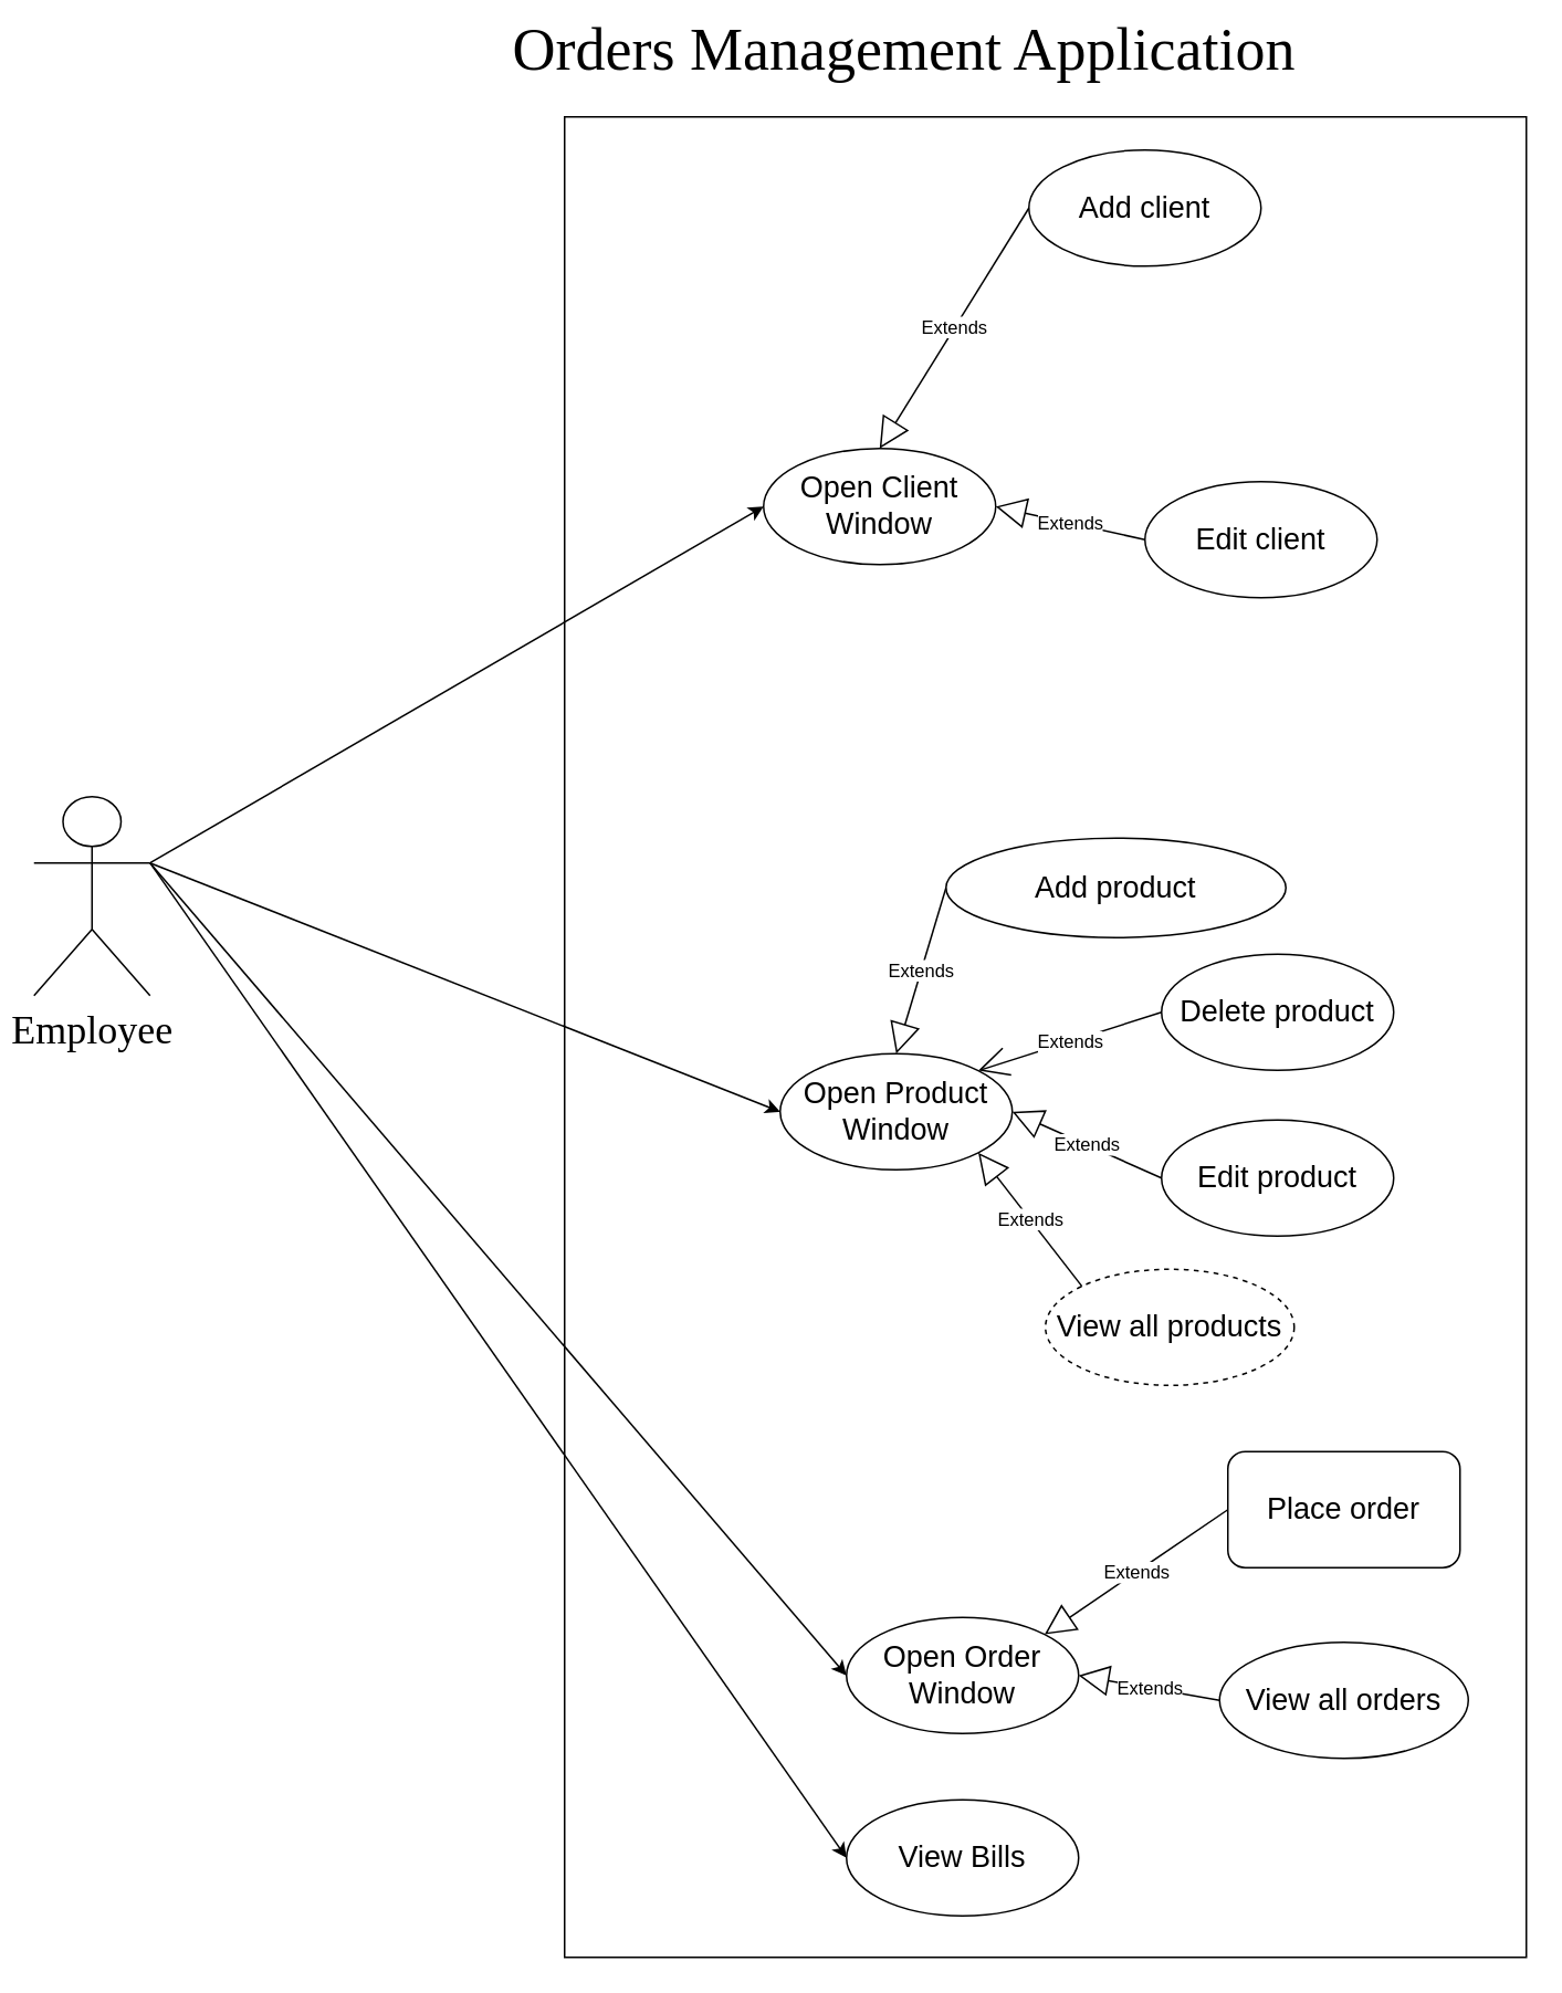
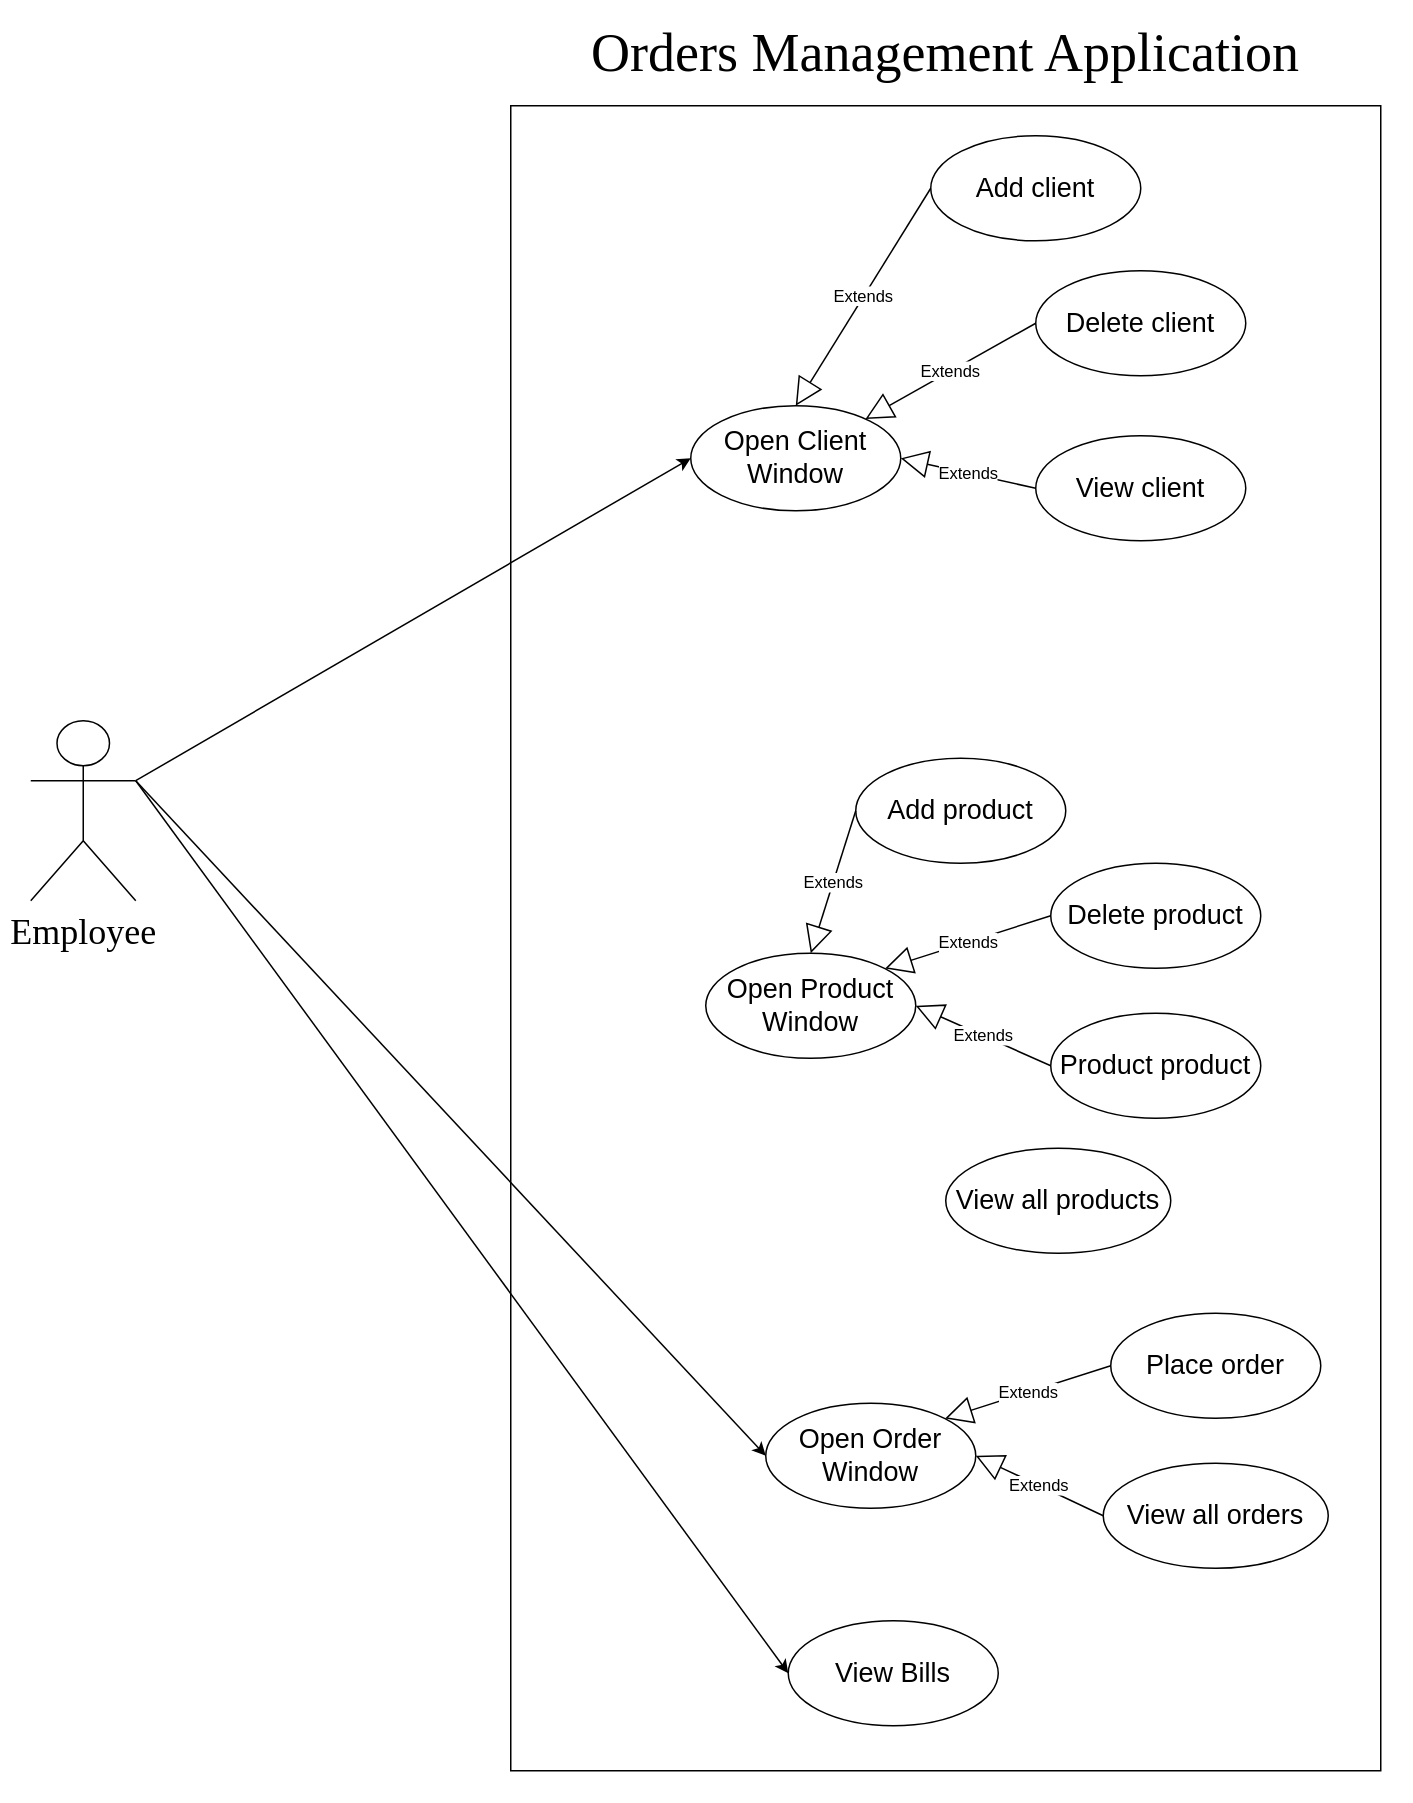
- <mxCell id="30" value="&lt;font style=&quot;font-size: 36px;&quot; face=&quot;Times New Roman&quot;&gt;Orders Management Application&lt;/font&gt;" style="text;html=1;align=center;verticalAlign=middle;whiteSpace=wrap;rounded=0;" vertex="1" parent="1"><mxGeometry x="280" y="15" width="530" height="30" as="geometry" /></mxCell>
+ <mxCell id="30" value="&lt;font style=&quot;font-size: 36px;&quot; face=&quot;Times New Roman&quot;&gt;Orders Management Application&lt;/font&gt;" style="text;html=1;align=center;verticalAlign=middle;whiteSpace=wrap;rounded=0;" vertex="1" parent="1"><mxGeometry x="365" y="20" width="530" height="30" as="geometry" /></mxCell>
+ <mxCell id="11" value="&lt;font style=&quot;font-size: 18px;&quot;&gt;Delete client&lt;/font&gt;" style="ellipse;whiteSpace=wrap;html=1;" vertex="1" parent="1"><mxGeometry x="690" y="180" width="140" height="70" as="geometry" /></mxCell>
+ <mxCell id="12" value="Extends" style="endArrow=block;endSize=16;endFill=0;html=1;rounded=0;exitX=0;exitY=0.5;exitDx=0;exitDy=0;" edge="1" parent="1" source="11" target="8"><mxGeometry width="160" relative="1" as="geometry"><mxPoint x="740" y="210" as="sourcePoint" /><mxPoint x="620" y="305" as="targetPoint" /></mxGeometry></mxCell>
- <mxCell id="13" value="&lt;font style=&quot;font-size: 18px;&quot;&gt;Edit client&lt;/font&gt;" style="ellipse;whiteSpace=wrap;html=1;" vertex="1" parent="1"><mxGeometry x="690" y="290" width="140" height="70" as="geometry" /></mxCell>
+ <mxCell id="13" value="&lt;font style=&quot;font-size: 18px;&quot;&gt;View client&lt;/font&gt;" style="ellipse;whiteSpace=wrap;html=1;" vertex="1" parent="1"><mxGeometry x="690" y="290" width="140" height="70" as="geometry" /></mxCell>
- <mxCell id="16" value="&lt;font style=&quot;font-size: 18px;&quot;&gt;Add product&lt;/font&gt;" style="ellipse;whiteSpace=wrap;html=1;" vertex="1" parent="1"><mxGeometry x="570" y="505" width="205" height="60" as="geometry" /></mxCell>
+ <mxCell id="16" value="&lt;font style=&quot;font-size: 18px;&quot;&gt;Add product&lt;/font&gt;" style="ellipse;whiteSpace=wrap;html=1;" vertex="1" parent="1"><mxGeometry x="570" y="505" width="140" height="70" as="geometry" /></mxCell>
- <mxCell id="3" style="rounded=0;orthogonalLoop=1;jettySize=auto;html=1;exitX=1;exitY=0.333;exitDx=0;exitDy=0;exitPerimeter=0;entryX=0;entryY=0.5;entryDx=0;entryDy=0;" edge="1" parent="1" source="7" target="15"><mxGeometry relative="1" as="geometry" /></mxCell>
- <mxCell id="19" value="Extends" style="endArrow=open;endSize=16;endFill=0;html=1;rounded=0;exitX=0;exitY=0.5;exitDx=0;exitDy=0;entryX=1;entryY=0;entryDx=0;entryDy=0;" edge="1" parent="1" source="18" target="15"><mxGeometry width="160" relative="1" as="geometry"><mxPoint x="660" y="745" as="sourcePoint" /><mxPoint x="570" y="815" as="targetPoint" /></mxGeometry></mxCell>
+ <mxCell id="19" value="Extends" style="endArrow=block;endSize=16;endFill=0;html=1;rounded=0;exitX=0;exitY=0.5;exitDx=0;exitDy=0;entryX=1;entryY=0;entryDx=0;entryDy=0;" edge="1" parent="1" source="18" target="15"><mxGeometry width="160" relative="1" as="geometry"><mxPoint x="660" y="745" as="sourcePoint" /><mxPoint x="570" y="815" as="targetPoint" /></mxGeometry></mxCell>
- <mxCell id="20" value="&lt;font style=&quot;font-size: 18px;&quot;&gt;Edit product&lt;/font&gt;" style="ellipse;whiteSpace=wrap;html=1;" vertex="1" parent="1"><mxGeometry x="700" y="675" width="140" height="70" as="geometry" /></mxCell>
+ <mxCell id="20" value="&lt;font style=&quot;font-size: 18px;&quot;&gt;Product product&lt;/font&gt;" style="ellipse;whiteSpace=wrap;html=1;" vertex="1" parent="1"><mxGeometry x="700" y="675" width="140" height="70" as="geometry" /></mxCell>
- <mxCell id="23" value="Extends" style="endArrow=block;endSize=16;endFill=0;html=1;rounded=0;exitX=0;exitY=0;exitDx=0;exitDy=0;entryX=1;entryY=1;entryDx=0;entryDy=0;" edge="1" parent="1" source="22" target="15"><mxGeometry width="160" relative="1" as="geometry"><mxPoint x="620" y="775" as="sourcePoint" /><mxPoint x="530" y="735" as="targetPoint" /></mxGeometry></mxCell>
- <mxCell id="22" value="&lt;font style=&quot;font-size: 18px;&quot;&gt;View all products&lt;/font&gt;" style="ellipse;whiteSpace=wrap;html=1;dashed=1;" vertex="1" parent="1"><mxGeometry x="630" y="765" width="150" height="70" as="geometry" /></mxCell>
+ <mxCell id="22" value="&lt;font style=&quot;font-size: 18px;&quot;&gt;View all products&lt;/font&gt;" style="ellipse;whiteSpace=wrap;html=1;" vertex="1" parent="1"><mxGeometry x="630" y="765" width="150" height="70" as="geometry" /></mxCell>
- <mxCell id="25" value="&lt;font style=&quot;font-size: 18px;&quot;&gt;Place order&lt;/font&gt;" style="whiteSpace=wrap;html=1;rounded=1;" vertex="1" parent="1"><mxGeometry x="740" y="875" width="140" height="70" as="geometry" /></mxCell>
+ <mxCell id="25" value="&lt;font style=&quot;font-size: 18px;&quot;&gt;Place order&lt;/font&gt;" style="ellipse;whiteSpace=wrap;html=1;" vertex="1" parent="1"><mxGeometry x="740" y="875" width="140" height="70" as="geometry" /></mxCell>
- <mxCell id="24" value="&lt;font style=&quot;font-size: 18px;&quot;&gt;Open Order Window&lt;/font&gt;" style="ellipse;whiteSpace=wrap;html=1;" vertex="1" parent="1"><mxGeometry x="510" y="975" width="140" height="70" as="geometry" /></mxCell>
+ <mxCell id="24" value="&lt;font style=&quot;font-size: 18px;&quot;&gt;Open Order Window&lt;/font&gt;" style="ellipse;whiteSpace=wrap;html=1;" vertex="1" parent="1"><mxGeometry x="510" y="935" width="140" height="70" as="geometry" /></mxCell>
- <mxCell id="27" value="&lt;font style=&quot;font-size: 18px;&quot;&gt;View all orders&lt;/font&gt;" style="ellipse;whiteSpace=wrap;html=1;" vertex="1" parent="1"><mxGeometry x="735" y="990" width="150" height="70" as="geometry" /></mxCell>
+ <mxCell id="27" value="&lt;font style=&quot;font-size: 18px;&quot;&gt;View all orders&lt;/font&gt;" style="ellipse;whiteSpace=wrap;html=1;" vertex="1" parent="1"><mxGeometry x="735" y="975" width="150" height="70" as="geometry" /></mxCell>
- <mxCell id="29" value="&lt;font style=&quot;font-size: 18px;&quot;&gt;View Bills&lt;/font&gt;" style="ellipse;whiteSpace=wrap;html=1;" vertex="1" parent="1"><mxGeometry x="510" y="1085" width="140" height="70" as="geometry" /></mxCell>
+ <mxCell id="29" value="&lt;font style=&quot;font-size: 18px;&quot;&gt;View Bills&lt;/font&gt;" style="ellipse;whiteSpace=wrap;html=1;" vertex="1" parent="1"><mxGeometry x="525" y="1080" width="140" height="70" as="geometry" /></mxCell>
